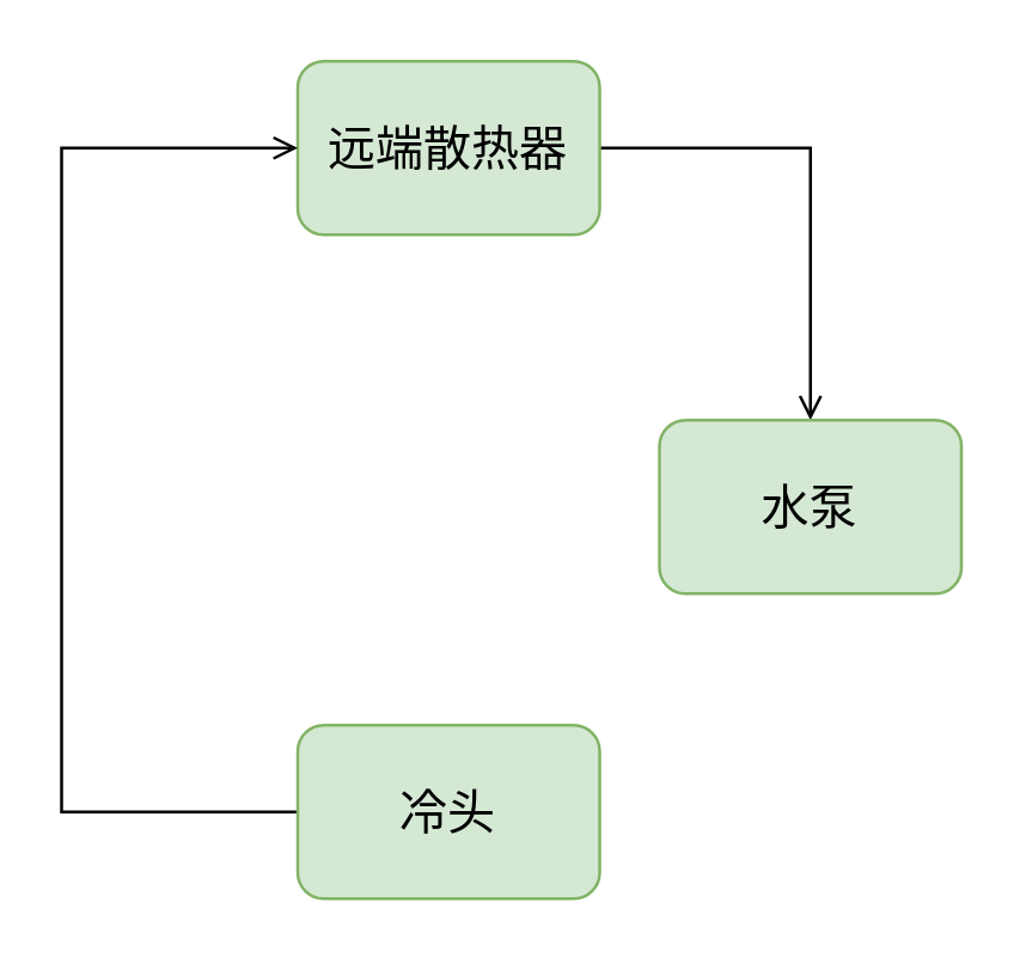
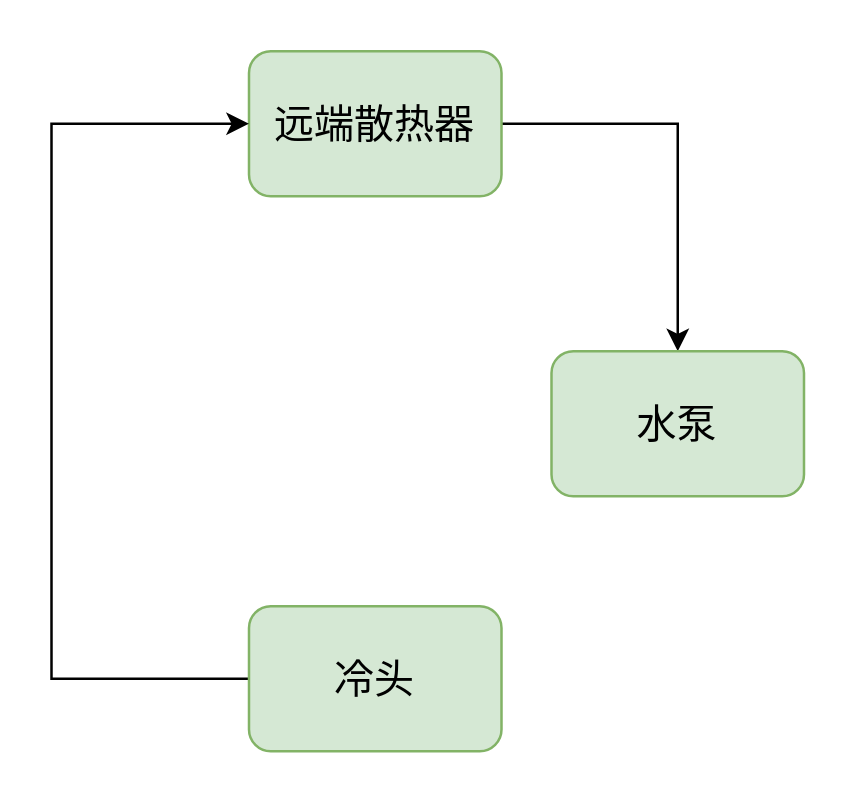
- <mxCell id="5" style="edgeStyle=orthogonalEdgeStyle;rounded=0;orthogonalLoop=1;jettySize=auto;html=1;entryX=0;entryY=0.5;entryDx=0;entryDy=0;fontSize=16;endArrow=open;" edge="1" parent="1" source="6" target="3"><mxGeometry relative="1" as="geometry"><Array as="points"><mxPoint x="20" y="271" /><mxPoint x="20" y="49" /></Array></mxGeometry></mxCell>
+ <mxCell id="5" style="edgeStyle=orthogonalEdgeStyle;rounded=0;orthogonalLoop=1;jettySize=auto;html=1;entryX=0;entryY=0.5;entryDx=0;entryDy=0;fontSize=16;" edge="1" parent="1" source="6" target="3"><mxGeometry relative="1" as="geometry"><Array as="points"><mxPoint x="20" y="271" /><mxPoint x="20" y="49" /></Array></mxGeometry></mxCell>
- <mxCell id="2" style="edgeStyle=orthogonalEdgeStyle;rounded=0;orthogonalLoop=1;jettySize=auto;html=1;fontSize=16;endArrow=open;" edge="1" parent="1" source="3" target="4"><mxGeometry relative="1" as="geometry" /></mxCell>
+ <mxCell id="2" style="edgeStyle=orthogonalEdgeStyle;rounded=0;orthogonalLoop=1;jettySize=auto;html=1;fontSize=16;" edge="1" parent="1" source="3" target="4"><mxGeometry relative="1" as="geometry" /></mxCell>
